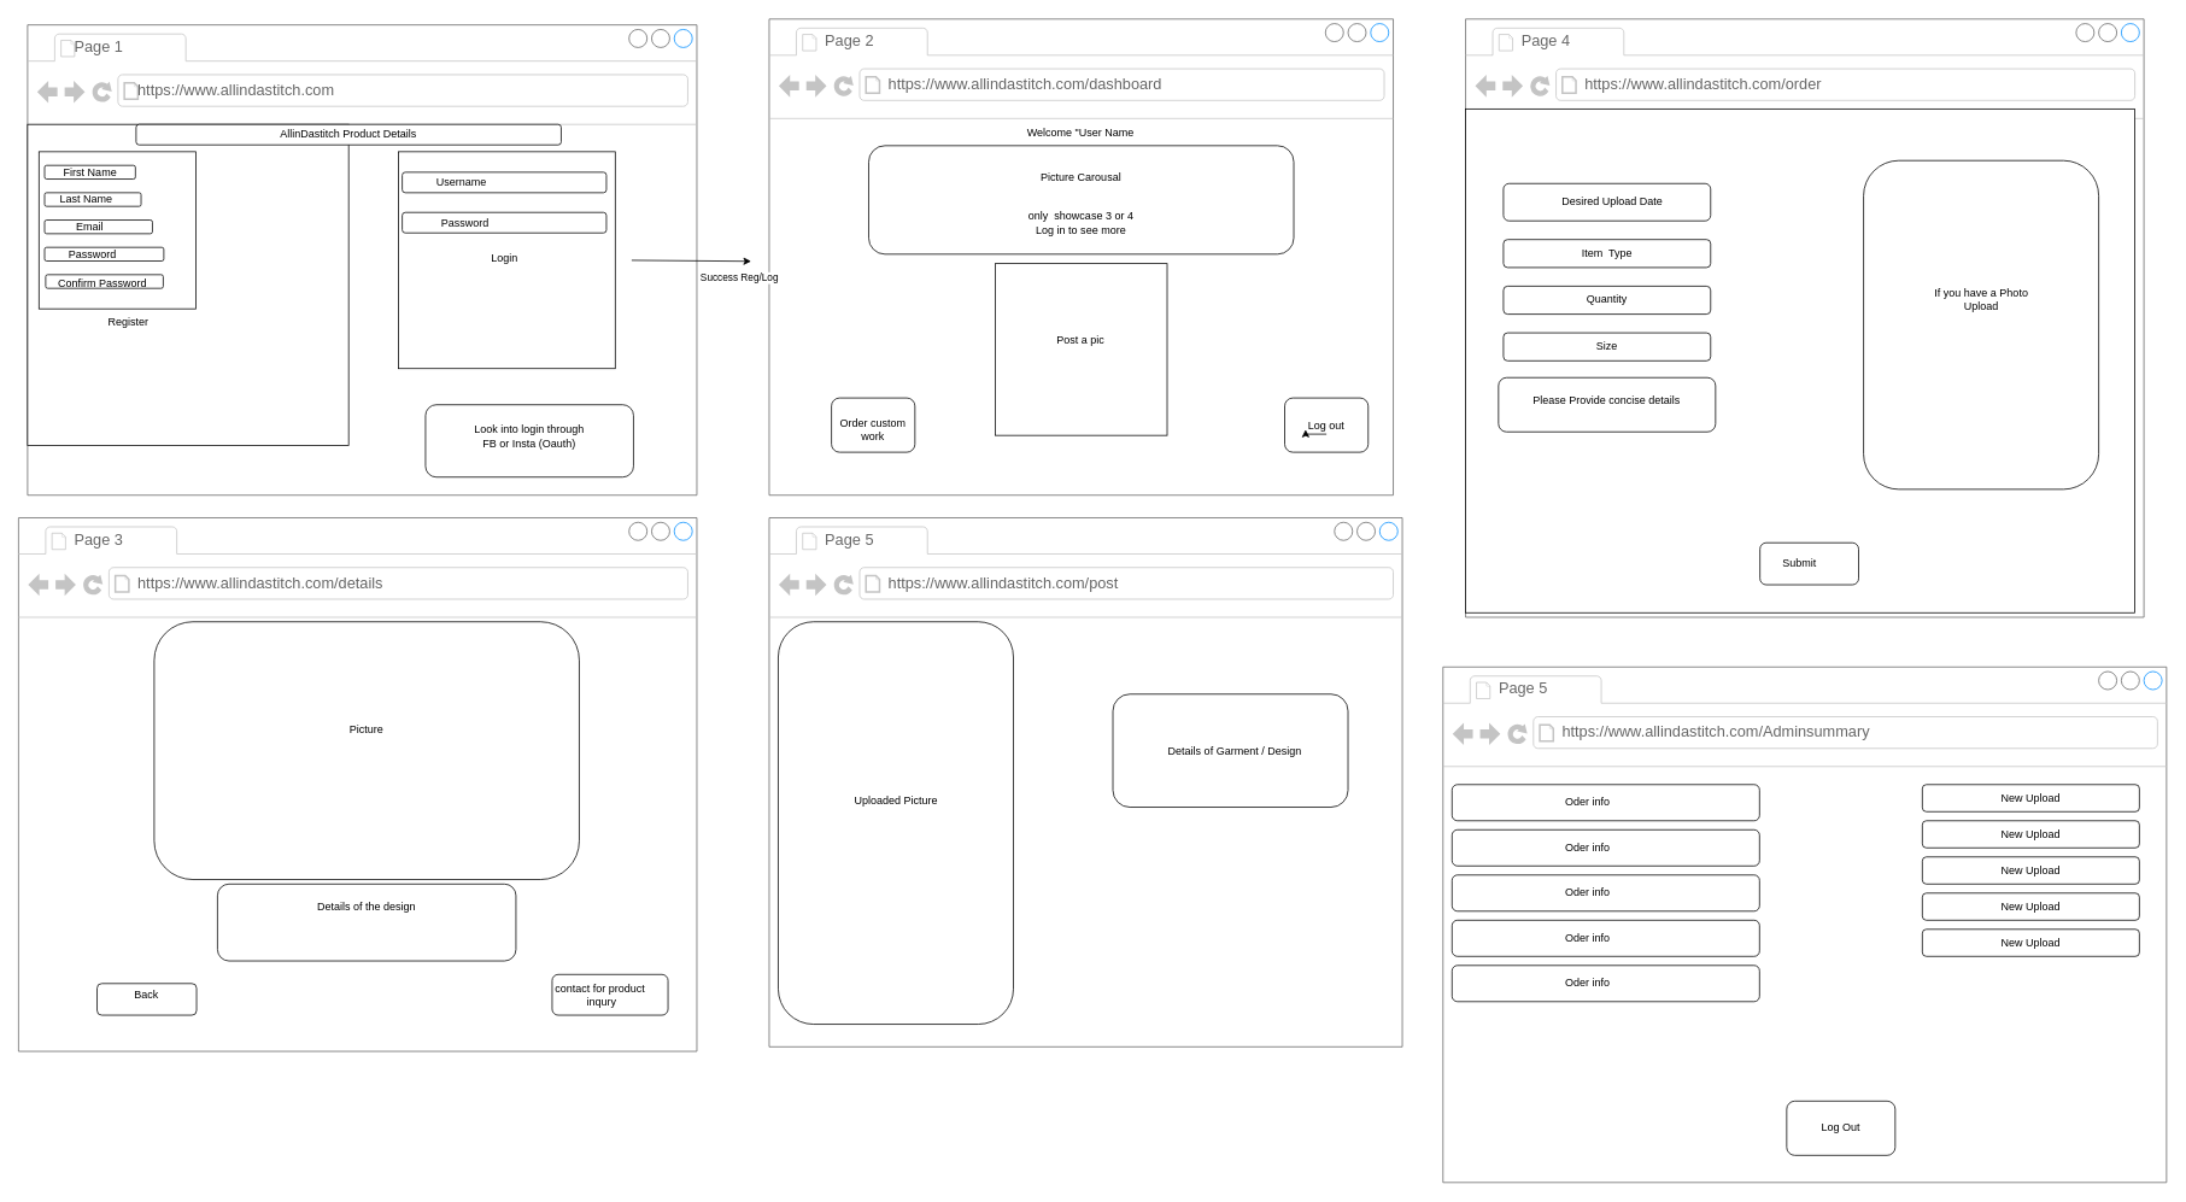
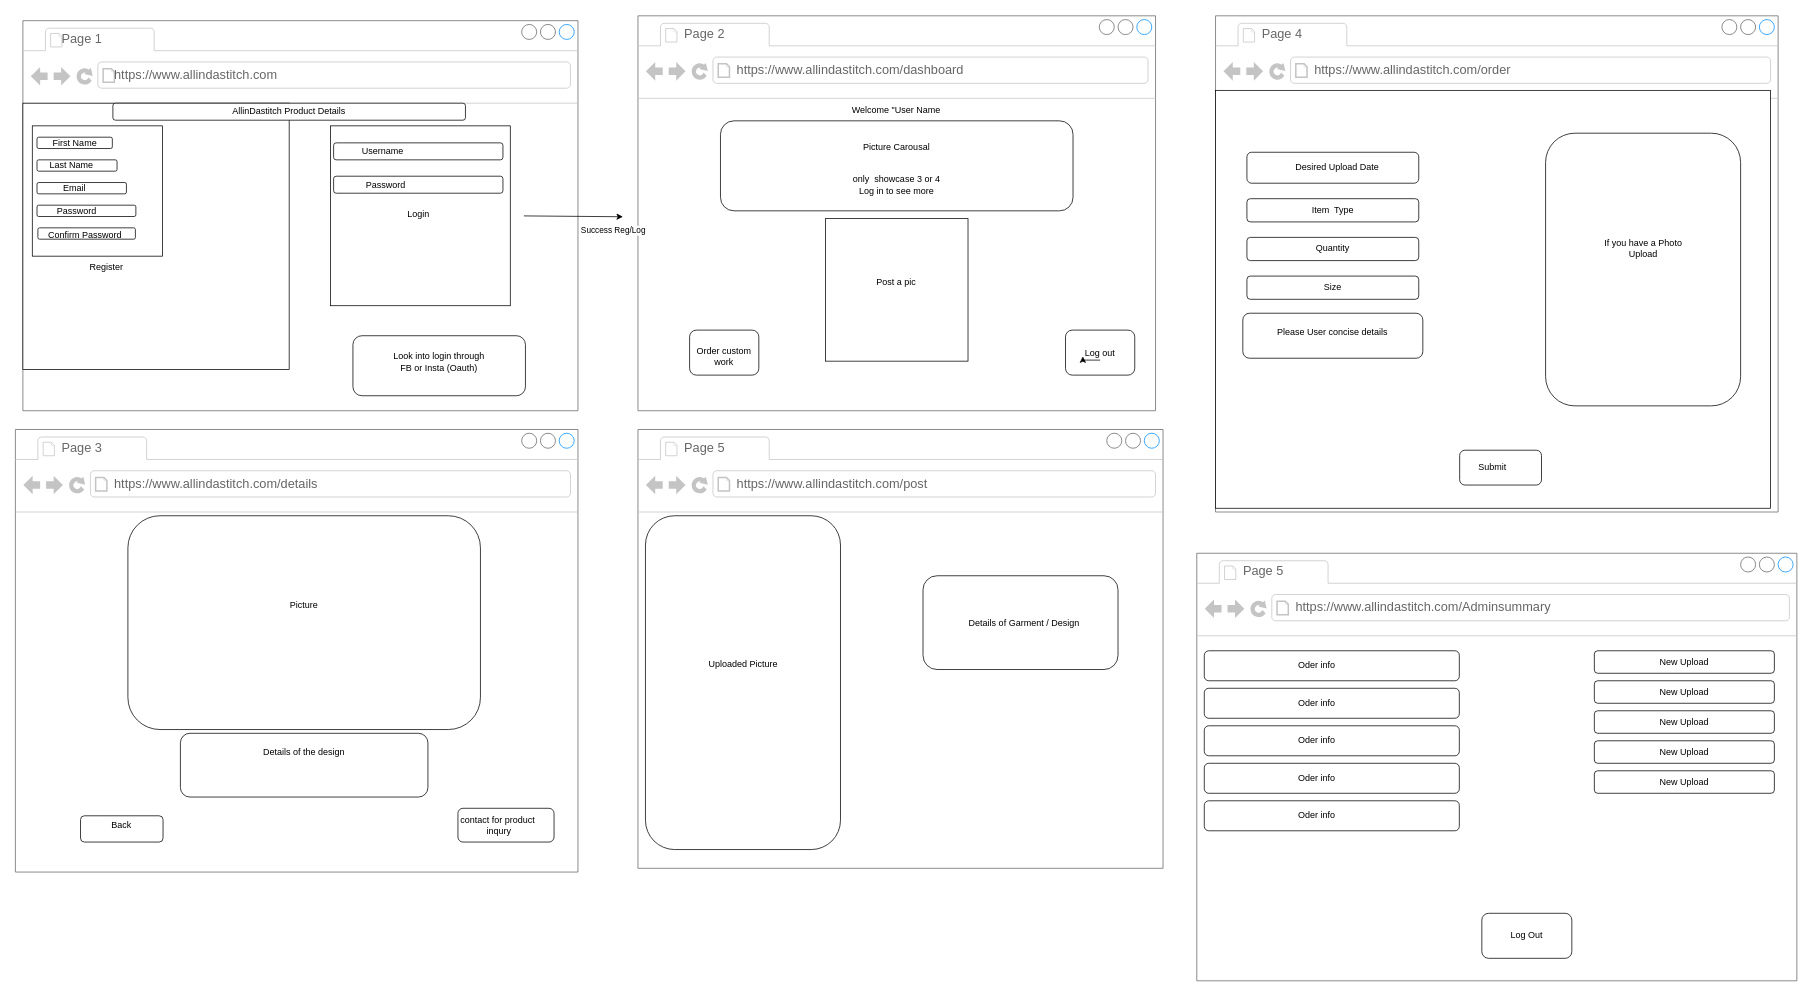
- <mxCell id="78" value="Please Provide concise details" style="text;strokeColor=none;align=center;fillColor=none;html=1;verticalAlign=middle;whiteSpace=wrap;rounded=0;" vertex="1" parent="63"><mxGeometry x="46.36" y="286.49" width="180" height="30" as="geometry" /></mxCell>
+ <mxCell id="78" value="Please User concise details" style="text;strokeColor=none;align=center;fillColor=none;html=1;verticalAlign=middle;whiteSpace=wrap;rounded=0;" vertex="1" parent="63"><mxGeometry x="46.36" y="286.49" width="180" height="30" as="geometry" /></mxCell>
